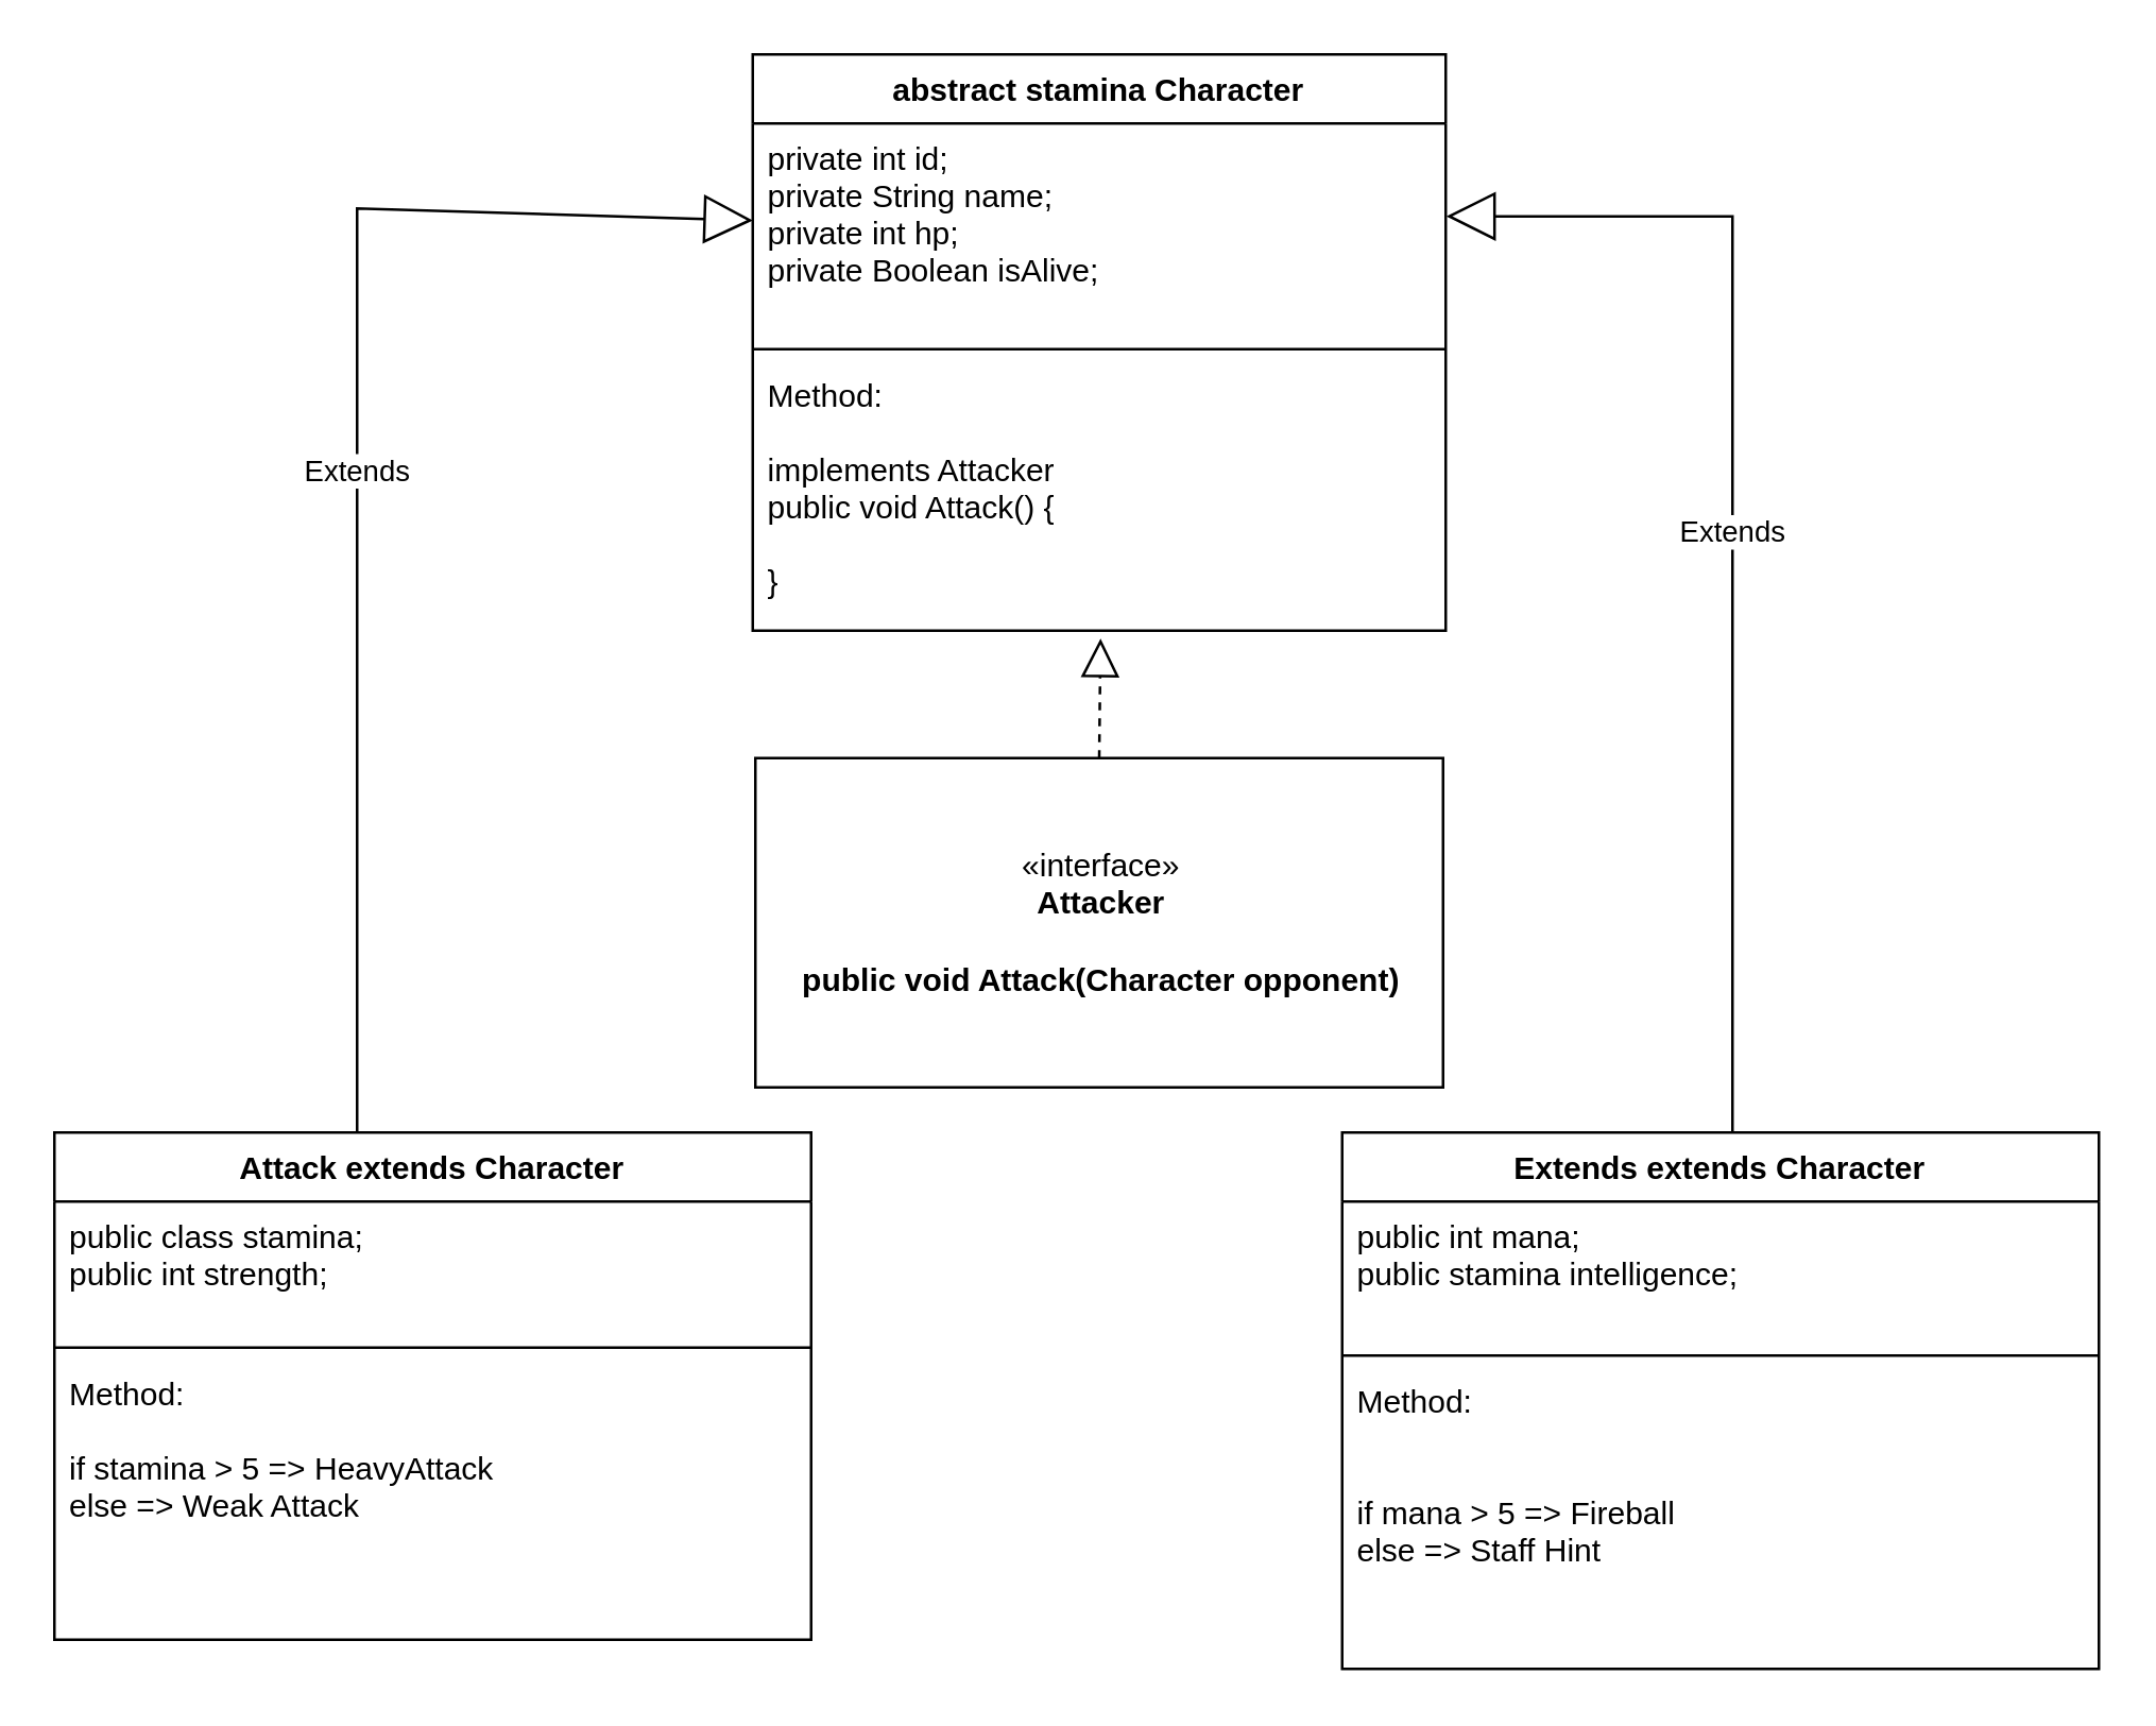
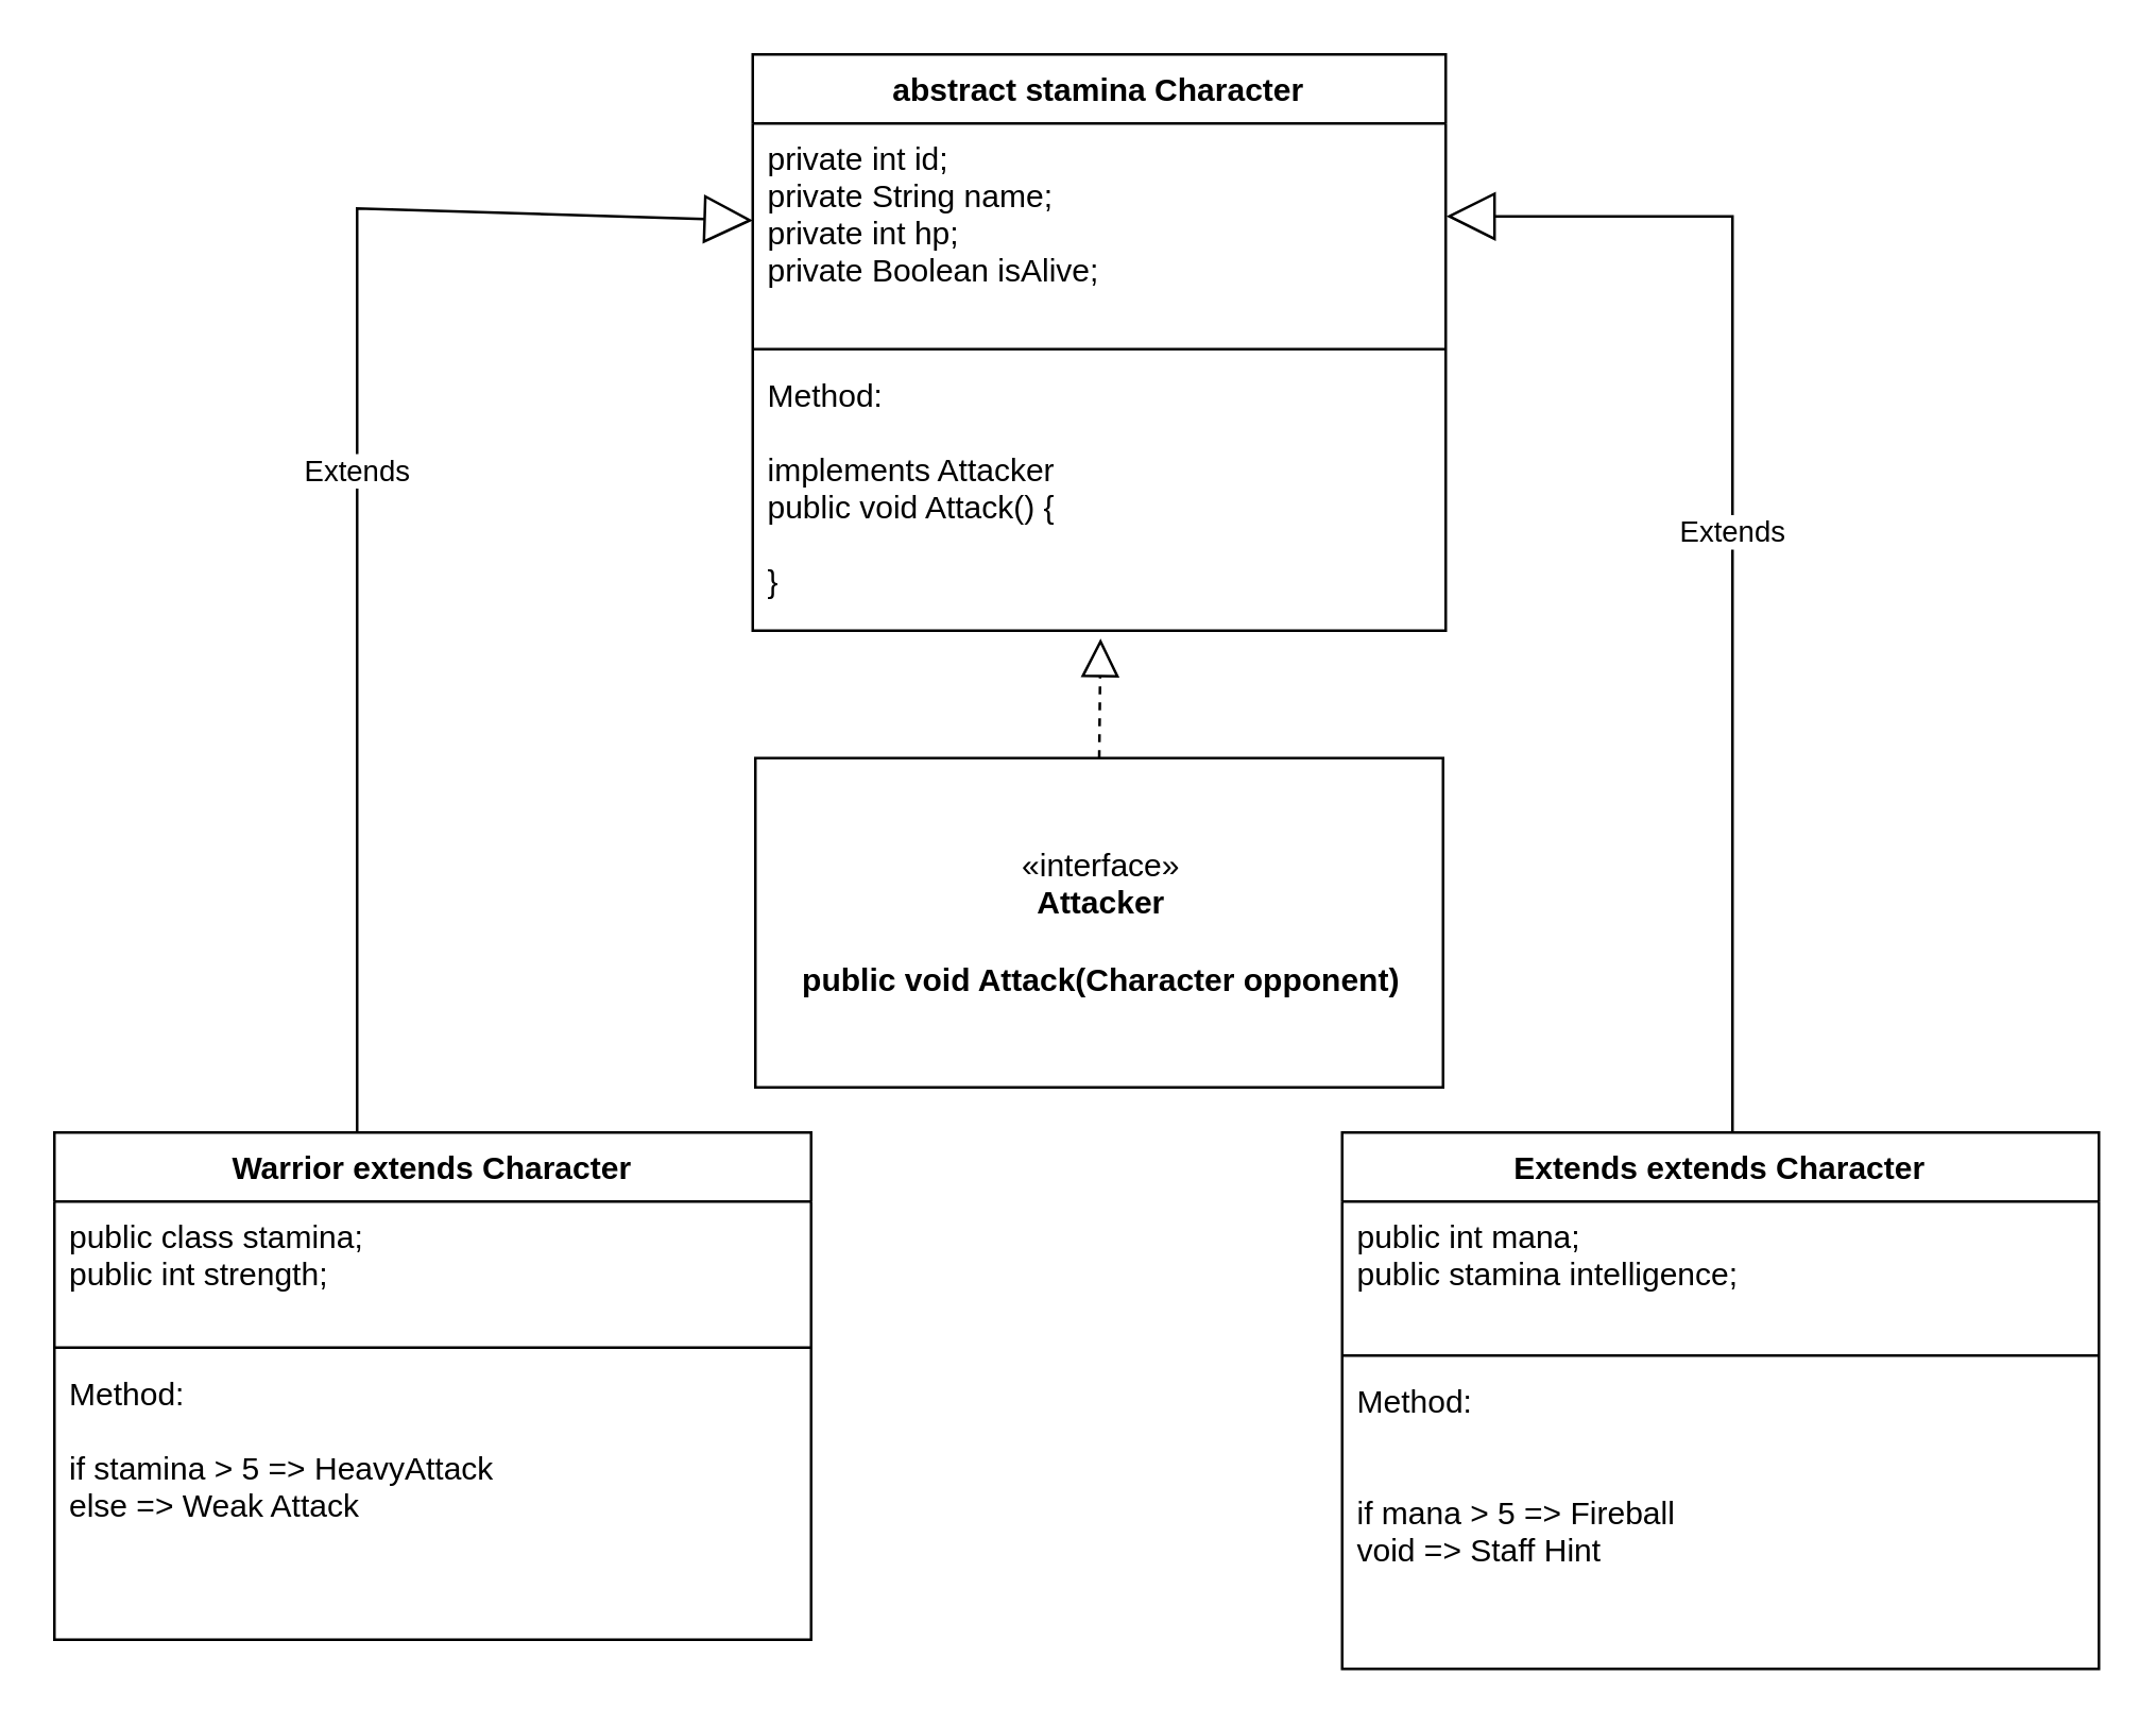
- <mxCell id="7" value="Attack extends Character" style="swimlane;fontStyle=1;align=center;verticalAlign=top;childLayout=stackLayout;horizontal=1;startSize=26;horizontalStack=0;resizeParent=1;resizeParentMax=0;resizeLast=0;collapsible=1;marginBottom=0;" parent="1" vertex="1"><mxGeometry x="20" y="426" width="285" height="191" as="geometry" /></mxCell>
+ <mxCell id="7" value="Warrior extends Character" style="swimlane;fontStyle=1;align=center;verticalAlign=top;childLayout=stackLayout;horizontal=1;startSize=26;horizontalStack=0;resizeParent=1;resizeParentMax=0;resizeLast=0;collapsible=1;marginBottom=0;" parent="1" vertex="1"><mxGeometry x="20" y="426" width="285" height="191" as="geometry" /></mxCell>
- <mxCell id="14" value="Method:&#10;&#10;&#10;if mana &gt; 5 =&gt; Fireball&#10;else =&gt; Staff Hint" style="text;strokeColor=none;fillColor=none;align=left;verticalAlign=top;spacingLeft=4;spacingRight=4;overflow=hidden;rotatable=0;points=[[0,0.5],[1,0.5]];portConstraint=eastwest;" parent="11" vertex="1"><mxGeometry y="88" width="285" height="114" as="geometry" /></mxCell>
+ <mxCell id="14" value="Method:&#10;&#10;&#10;if mana &gt; 5 =&gt; Fireball&#10;void =&gt; Staff Hint" style="text;strokeColor=none;fillColor=none;align=left;verticalAlign=top;spacingLeft=4;spacingRight=4;overflow=hidden;rotatable=0;points=[[0,0.5],[1,0.5]];portConstraint=eastwest;" parent="11" vertex="1"><mxGeometry y="88" width="285" height="114" as="geometry" /></mxCell>
